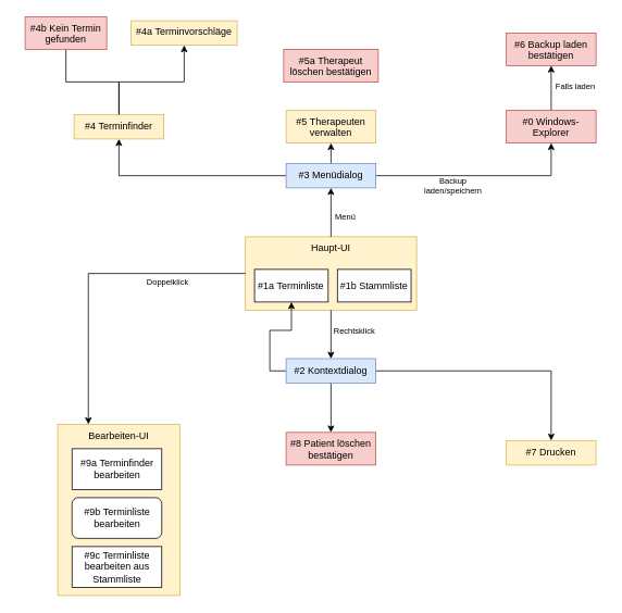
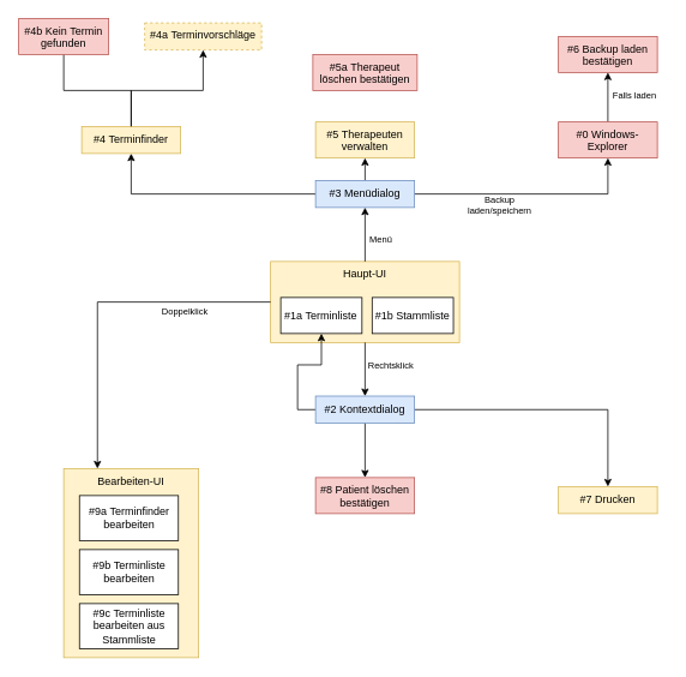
- <mxCell id="21" value="#4b Kein Termin gefunden" style="rounded=0;whiteSpace=wrap;html=1;fillColor=#f8cecc;strokeColor=#b85450;verticalAlign=top;" vertex="1" parent="1"><mxGeometry x="30" y="20" width="100" height="40" as="geometry" /></mxCell>
+ <mxCell id="21" value="#4b Kein Termin gefunden" style="rounded=0;whiteSpace=wrap;html=1;fillColor=#f8cecc;strokeColor=#b85450;verticalAlign=top;" vertex="1" parent="1"><mxGeometry x="20" y="20" width="100" height="40" as="geometry" /></mxCell>
- <mxCell id="20" value="#4a Terminvorschläge" style="rounded=0;whiteSpace=wrap;html=1;fillColor=#fff2cc;strokeColor=#d6b656;verticalAlign=top;" vertex="1" parent="1"><mxGeometry x="160" y="25" width="130" height="30" as="geometry" /></mxCell>
+ <mxCell id="20" value="#4a Terminvorschläge" style="rounded=0;whiteSpace=wrap;html=1;fillColor=#fff2cc;strokeColor=#d6b656;verticalAlign=top;dashed=1;" vertex="1" parent="1"><mxGeometry x="160" y="25" width="130" height="30" as="geometry" /></mxCell>
- <mxCell id="38" value="#9b Terminliste bearbeiten" style="whiteSpace=wrap;html=1;fontSize=12;rounded=1;" vertex="1" parent="34"><mxGeometry x="17.5" y="90" width="110" height="50" as="geometry" /></mxCell>
+ <mxCell id="38" value="#9b Terminliste bearbeiten" style="rounded=0;whiteSpace=wrap;html=1;fontSize=12;" vertex="1" parent="34"><mxGeometry x="17.5" y="90" width="110" height="50" as="geometry" /></mxCell>
